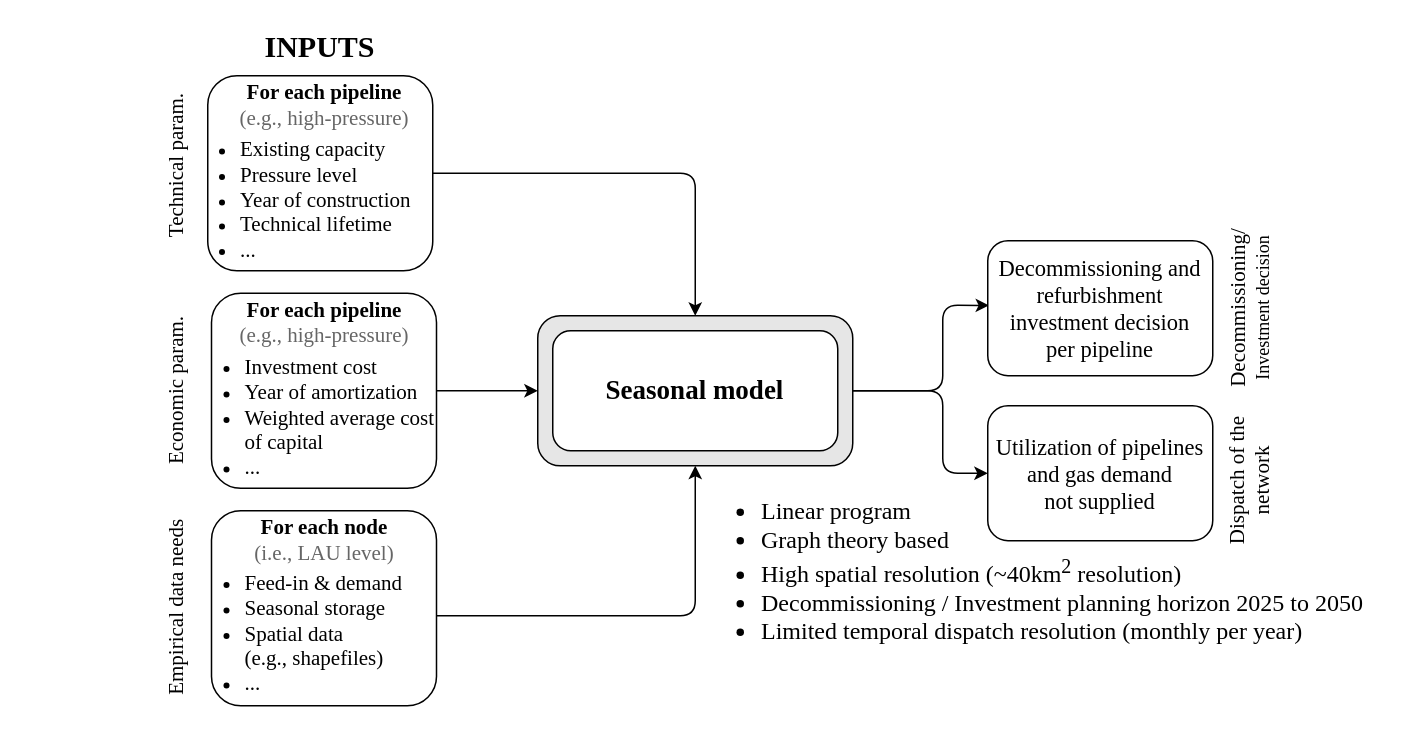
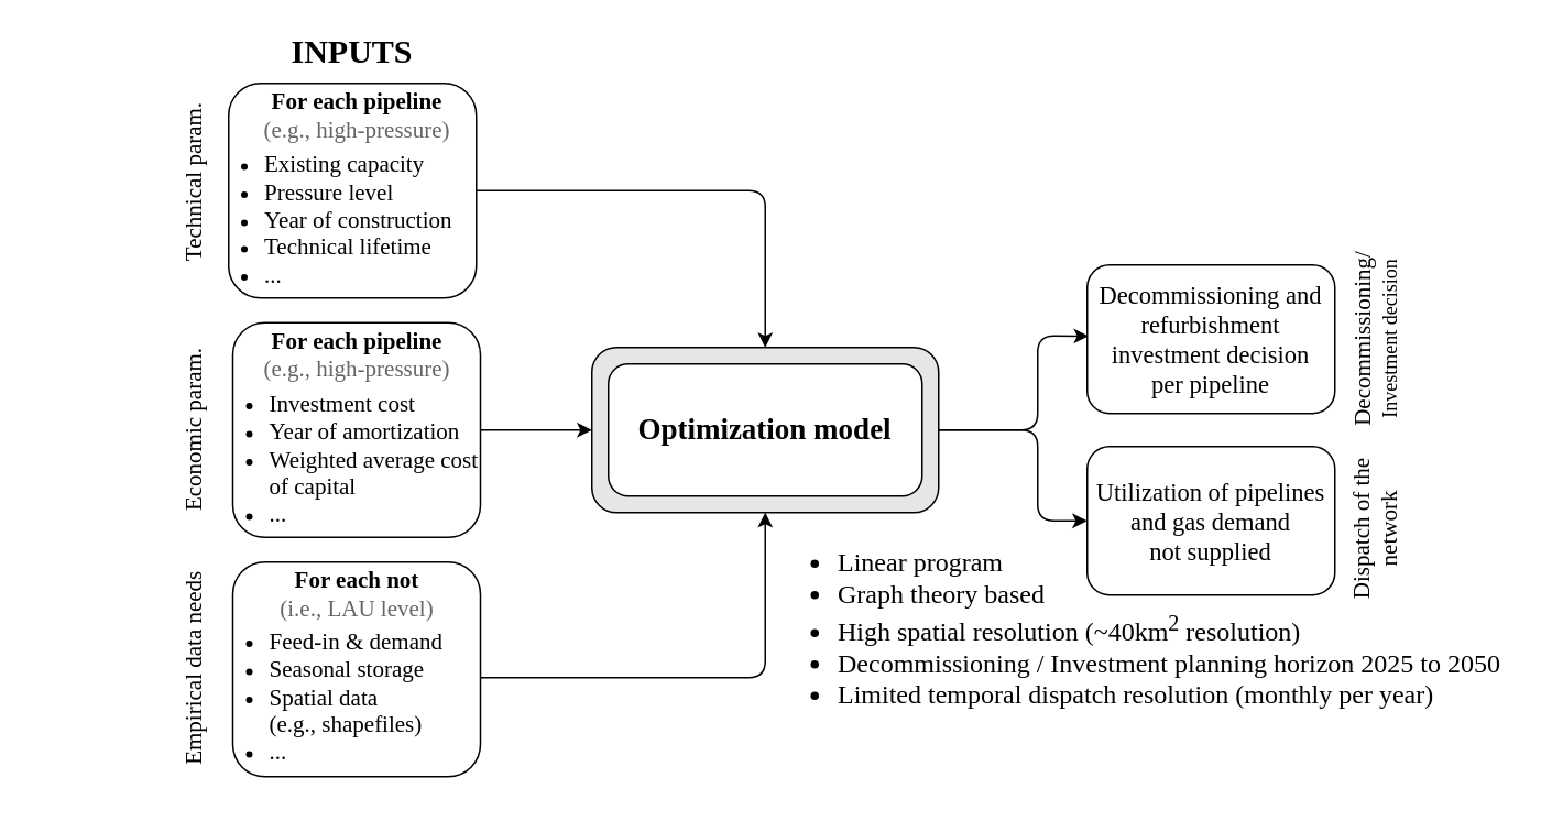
- <mxCell id="9" value="&lt;font style=&quot;font-size: 18px&quot;&gt;&lt;b&gt;Seasonal model&lt;/b&gt;&lt;br&gt;&lt;/font&gt;" style="rounded=1;whiteSpace=wrap;html=1;fontFamily=Segoe UI Light;" parent="1" vertex="1"><mxGeometry x="368" y="220" width="190" height="80" as="geometry" /></mxCell>
+ <mxCell id="9" value="&lt;font style=&quot;font-size: 18px&quot;&gt;&lt;b&gt;Optimization model&lt;/b&gt;&lt;br&gt;&lt;/font&gt;" style="rounded=1;whiteSpace=wrap;html=1;fontFamily=Segoe UI Light;" parent="1" vertex="1"><mxGeometry x="368" y="220" width="190" height="80" as="geometry" /></mxCell>
- <mxCell id="21" value="&lt;font style=&quot;font-size: 14px&quot;&gt;&lt;b&gt;For each node&lt;/b&gt;&lt;br&gt;&lt;/font&gt;&lt;div style=&quot;font-size: 14px&quot;&gt;&lt;font style=&quot;font-size: 14px&quot; color=&quot;#666666&quot;&gt;(i.e., LAU level)&lt;/font&gt;&lt;/div&gt;" style="text;html=1;strokeColor=none;fillColor=none;align=center;verticalAlign=middle;whiteSpace=wrap;rounded=0;fontFamily=Segoe UI Light;" parent="1" vertex="1"><mxGeometry x="125.5" y="350" width="180" height="20" as="geometry" /></mxCell>
+ <mxCell id="21" value="&lt;font style=&quot;font-size: 14px&quot;&gt;&lt;b&gt;For each not&lt;/b&gt;&lt;br&gt;&lt;/font&gt;&lt;div style=&quot;font-size: 14px&quot;&gt;&lt;font style=&quot;font-size: 14px&quot; color=&quot;#666666&quot;&gt;(i.e., LAU level)&lt;/font&gt;&lt;/div&gt;" style="text;html=1;strokeColor=none;fillColor=none;align=center;verticalAlign=middle;whiteSpace=wrap;rounded=0;fontFamily=Segoe UI Light;" parent="1" vertex="1"><mxGeometry x="125.5" y="350" width="180" height="20" as="geometry" /></mxCell>
